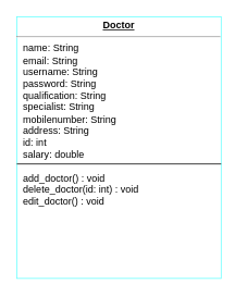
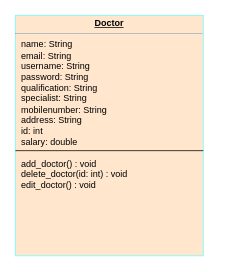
- <mxCell id="2" value="&lt;p style=&quot;margin: 0px ; margin-top: 4px ; text-align: center ; text-decoration: underline&quot;&gt;&lt;b&gt;Doctor&lt;/b&gt;&lt;/p&gt;&lt;hr&gt;&lt;p style=&quot;margin: 0px ; margin-left: 8px&quot;&gt;name: String&lt;/p&gt;&lt;p style=&quot;margin: 0px ; margin-left: 8px&quot;&gt;email: String&lt;/p&gt;&lt;p style=&quot;margin: 0px ; margin-left: 8px&quot;&gt;username: String&lt;/p&gt;&lt;p style=&quot;margin: 0px ; margin-left: 8px&quot;&gt;password: String&lt;/p&gt;&lt;p style=&quot;margin: 0px ; margin-left: 8px&quot;&gt;qualification: String&lt;/p&gt;&lt;p style=&quot;margin: 0px ; margin-left: 8px&quot;&gt;specialist: String&lt;/p&gt;&lt;p style=&quot;margin: 0px ; margin-left: 8px&quot;&gt;mobilenumber: String&lt;/p&gt;&lt;p style=&quot;margin: 0px ; margin-left: 8px&quot;&gt;address: String&lt;/p&gt;&lt;p style=&quot;margin: 0px ; margin-left: 8px&quot;&gt;id: int&lt;/p&gt;&lt;p style=&quot;margin: 0px ; margin-left: 8px&quot;&gt;salary: double&lt;/p&gt;&lt;p style=&quot;margin: 0px ; margin-left: 8px&quot;&gt;&lt;br&gt;&lt;/p&gt;&lt;p style=&quot;margin: 0px ; margin-left: 8px&quot;&gt;add_doctor() : void&lt;/p&gt;&lt;p style=&quot;margin: 0px ; margin-left: 8px&quot;&gt;delete_doctor(id: int) : void&lt;/p&gt;&lt;p style=&quot;margin: 0px ; margin-left: 8px&quot;&gt;edit_doctor() : void&lt;/p&gt;&lt;p style=&quot;margin: 0px ; margin-left: 8px&quot;&gt;&lt;br&gt;&lt;/p&gt;" style="verticalAlign=top;align=left;overflow=fill;fontSize=12;fontFamily=Helvetica;html=1;strokeColor=#66FFFF;" parent="1" vertex="1"><mxGeometry x="20" width="250" height="320" as="geometry" y="20" /></mxCell>
+ <mxCell id="2" value="&lt;p style=&quot;margin: 0px ; margin-top: 4px ; text-align: center ; text-decoration: underline&quot;&gt;&lt;b&gt;Doctor&lt;/b&gt;&lt;/p&gt;&lt;hr&gt;&lt;p style=&quot;margin: 0px ; margin-left: 8px&quot;&gt;name: String&lt;/p&gt;&lt;p style=&quot;margin: 0px ; margin-left: 8px&quot;&gt;email: String&lt;/p&gt;&lt;p style=&quot;margin: 0px ; margin-left: 8px&quot;&gt;username: String&lt;/p&gt;&lt;p style=&quot;margin: 0px ; margin-left: 8px&quot;&gt;password: String&lt;/p&gt;&lt;p style=&quot;margin: 0px ; margin-left: 8px&quot;&gt;qualification: String&lt;/p&gt;&lt;p style=&quot;margin: 0px ; margin-left: 8px&quot;&gt;specialist: String&lt;/p&gt;&lt;p style=&quot;margin: 0px ; margin-left: 8px&quot;&gt;mobilenumber: String&lt;/p&gt;&lt;p style=&quot;margin: 0px ; margin-left: 8px&quot;&gt;address: String&lt;/p&gt;&lt;p style=&quot;margin: 0px ; margin-left: 8px&quot;&gt;id: int&lt;/p&gt;&lt;p style=&quot;margin: 0px ; margin-left: 8px&quot;&gt;salary: double&lt;/p&gt;&lt;p style=&quot;margin: 0px ; margin-left: 8px&quot;&gt;&lt;br&gt;&lt;/p&gt;&lt;p style=&quot;margin: 0px ; margin-left: 8px&quot;&gt;add_doctor() : void&lt;/p&gt;&lt;p style=&quot;margin: 0px ; margin-left: 8px&quot;&gt;delete_doctor(id: int) : void&lt;/p&gt;&lt;p style=&quot;margin: 0px ; margin-left: 8px&quot;&gt;edit_doctor() : void&lt;/p&gt;&lt;p style=&quot;margin: 0px ; margin-left: 8px&quot;&gt;&lt;br&gt;&lt;/p&gt;" style="verticalAlign=top;align=left;overflow=fill;fontSize=12;fontFamily=Helvetica;html=1;strokeColor=#66FFFF;fillColor=#ffe6cc;" parent="1" vertex="1"><mxGeometry x="20" width="250" height="320" as="geometry" y="20" /></mxCell>
